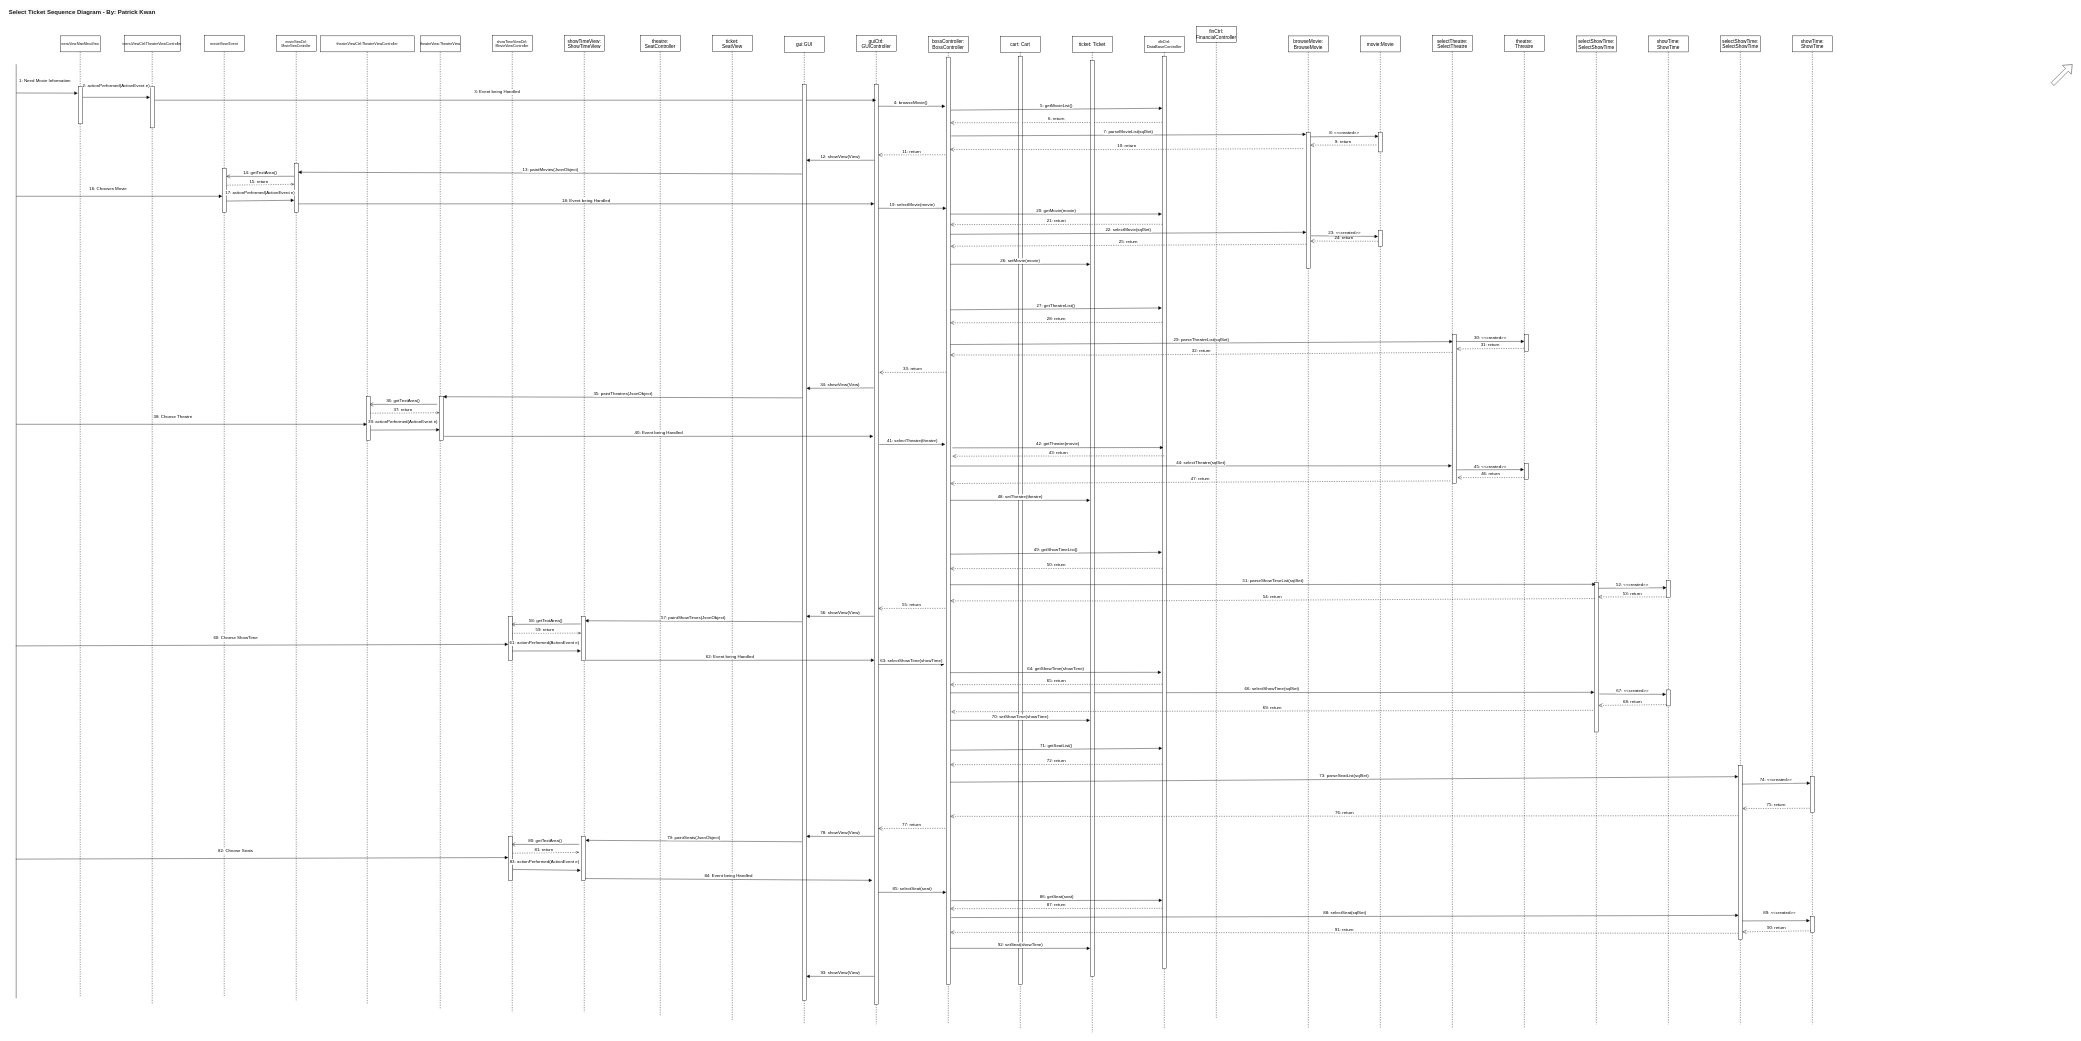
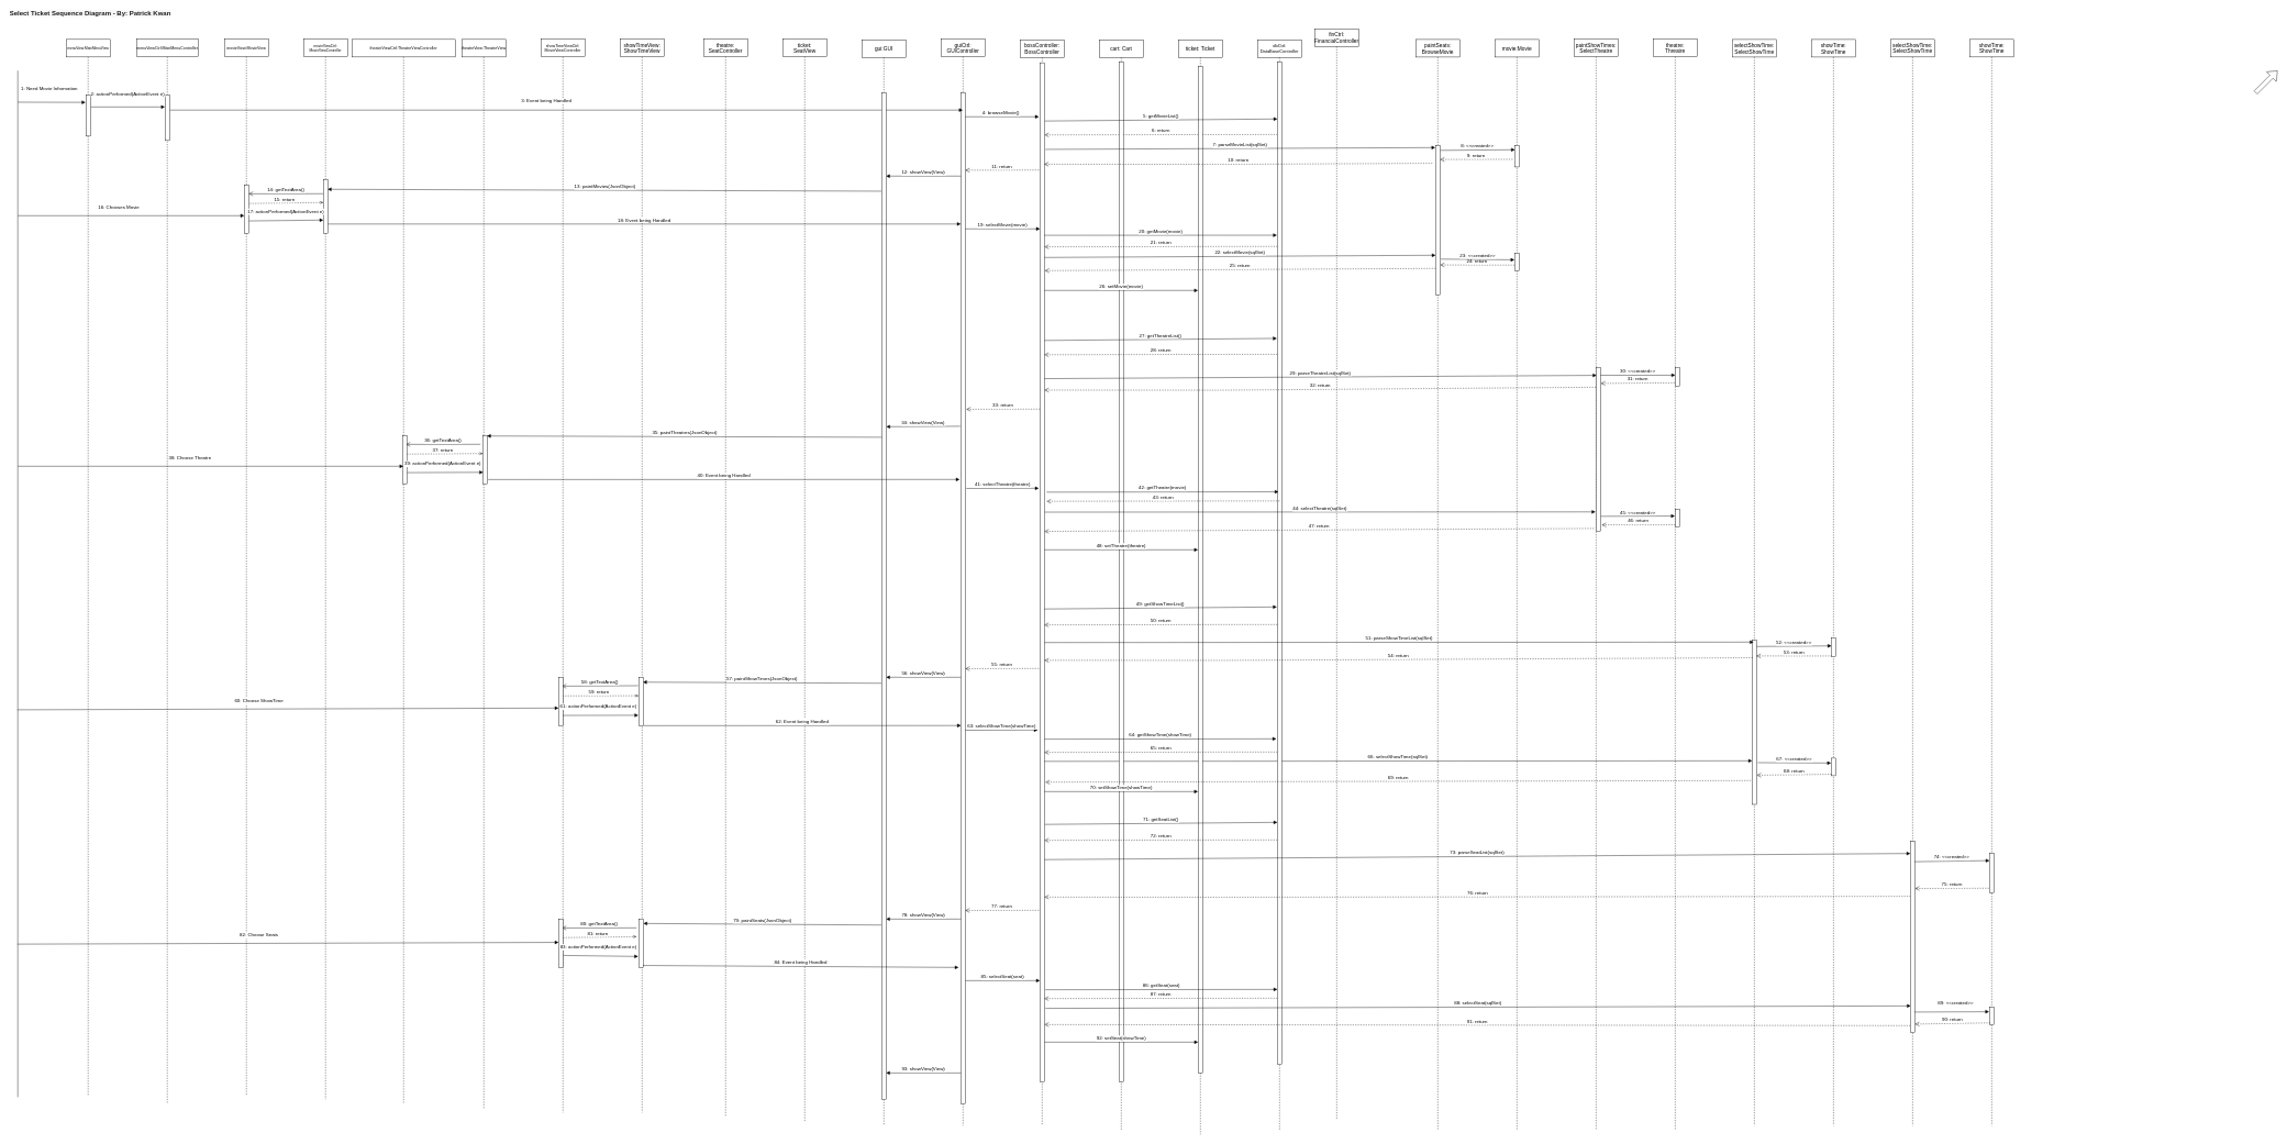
- <mxCell id="6" value="browseMovie:&#10;BrowseMovie" style="shape=umlLifeline;perimeter=lifelinePerimeter;container=1;collapsible=0;recursiveResize=0;rounded=0;shadow=0;strokeWidth=1;" parent="1" vertex="1"><mxGeometry x="3220" y="89.17" width="100" height="2480.83" as="geometry" /></mxCell>
+ <mxCell id="6" value="paintSeats:&#10;BrowseMovie" style="shape=umlLifeline;perimeter=lifelinePerimeter;container=1;collapsible=0;recursiveResize=0;rounded=0;shadow=0;strokeWidth=1;" parent="1" vertex="1"><mxGeometry x="3220" y="89.17" width="100" height="2480.83" as="geometry" /></mxCell>
- <mxCell id="10" value="selectTheatre:&#10;SelectTheatre" style="shape=umlLifeline;perimeter=lifelinePerimeter;container=1;collapsible=0;recursiveResize=0;rounded=0;shadow=0;strokeWidth=1;" parent="1" vertex="1"><mxGeometry x="3580" y="88.6" width="100" height="2481.4" as="geometry" /></mxCell>
+ <mxCell id="10" value="paintShowTimes:&#10;SelectTheatre" style="shape=umlLifeline;perimeter=lifelinePerimeter;container=1;collapsible=0;recursiveResize=0;rounded=0;shadow=0;strokeWidth=1;" parent="1" vertex="1"><mxGeometry x="3580" y="88.6" width="100" height="2481.4" as="geometry" /></mxCell>
- <mxCell id="70" value="menuViewCtrl:TheatreViewController" style="shape=umlLifeline;perimeter=lifelinePerimeter;container=1;collapsible=0;recursiveResize=0;rounded=0;shadow=0;strokeWidth=1;fontSize=9;" parent="1" vertex="1"><mxGeometry x="310" y="88.83" width="140" height="2420" as="geometry" /></mxCell>
+ <mxCell id="70" value="menuViewCtrl:MainMenuController" style="shape=umlLifeline;perimeter=lifelinePerimeter;container=1;collapsible=0;recursiveResize=0;rounded=0;shadow=0;strokeWidth=1;fontSize=9;" parent="1" vertex="1"><mxGeometry x="310" y="88.83" width="140" height="2420" as="geometry" /></mxCell>
- <mxCell id="72" value="movieView:Event" style="shape=umlLifeline;perimeter=lifelinePerimeter;container=1;collapsible=0;recursiveResize=0;rounded=0;shadow=0;strokeWidth=1;fontSize=9;" parent="1" vertex="1"><mxGeometry x="510" y="88.43" width="100" height="2401.57" as="geometry" /></mxCell>
+ <mxCell id="72" value="movieView:MovieView" style="shape=umlLifeline;perimeter=lifelinePerimeter;container=1;collapsible=0;recursiveResize=0;rounded=0;shadow=0;strokeWidth=1;fontSize=9;" parent="1" vertex="1"><mxGeometry x="510" y="88.43" width="100" height="2401.57" as="geometry" /></mxCell>
